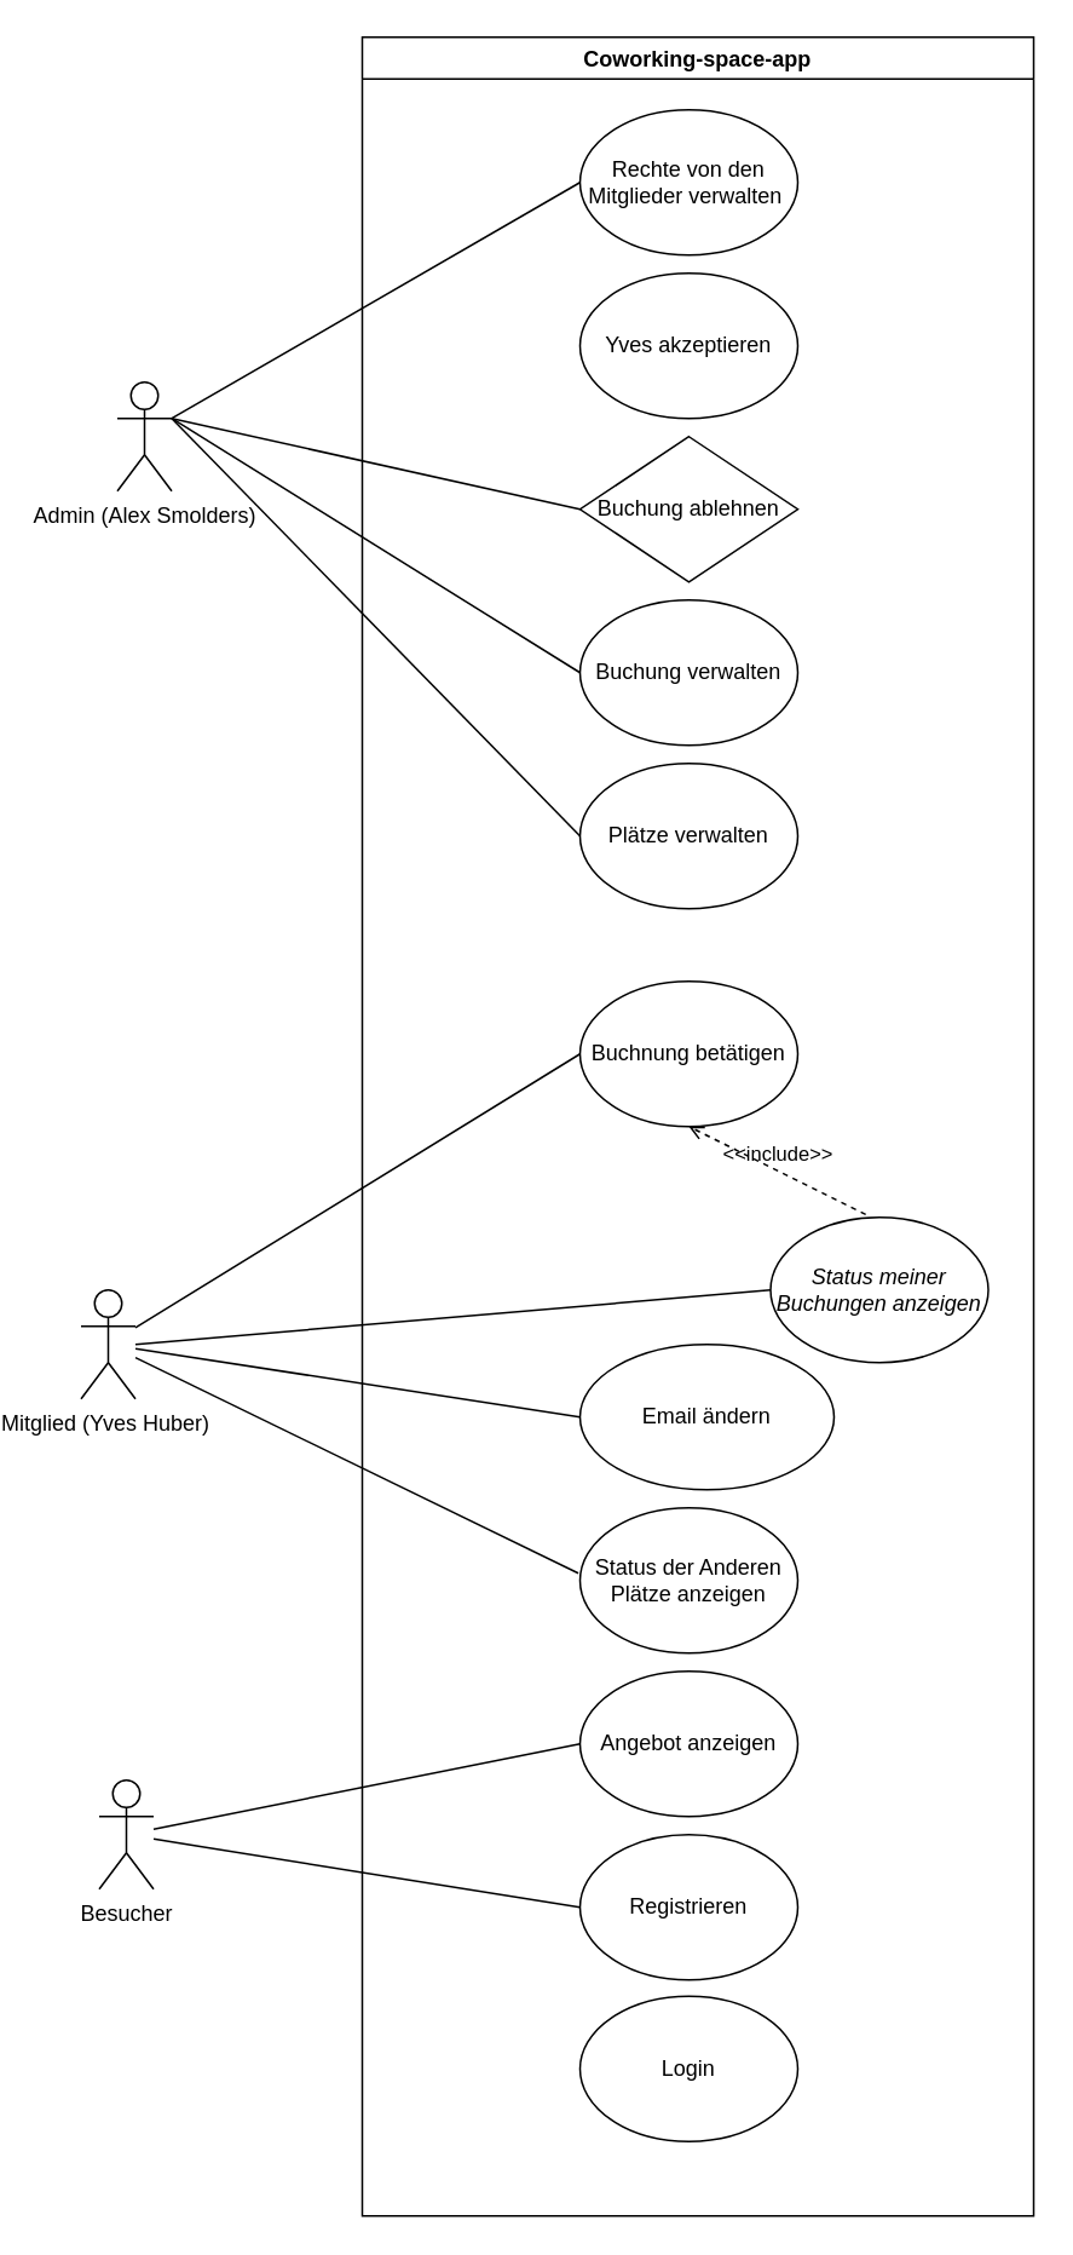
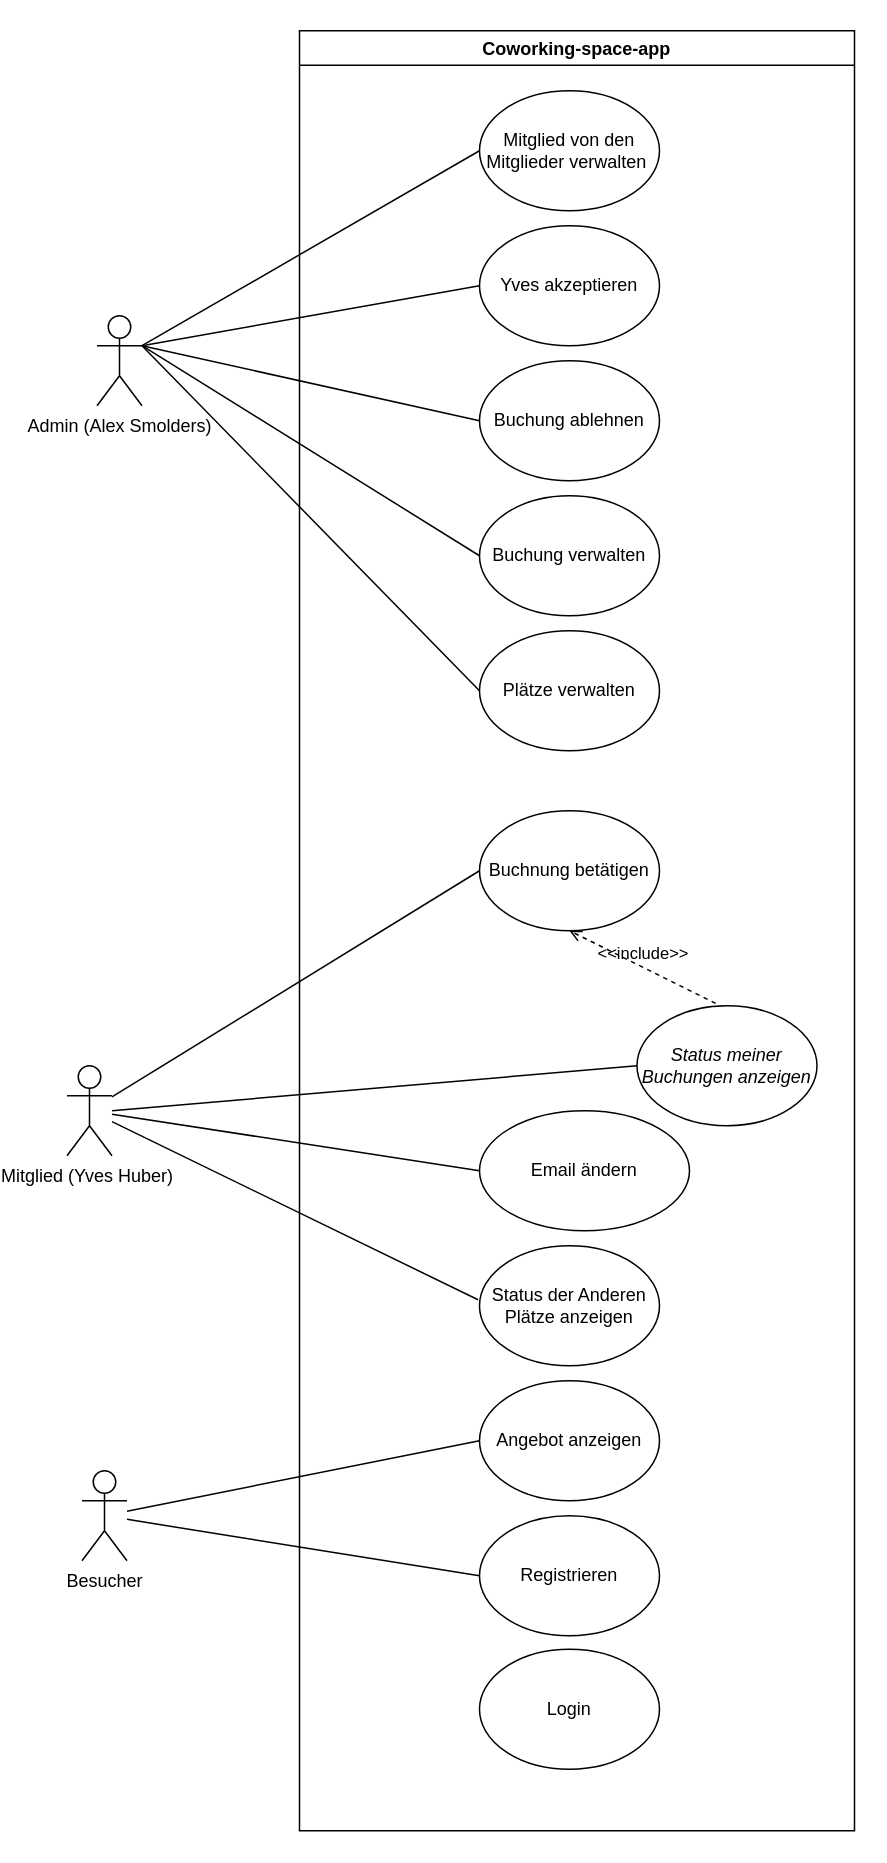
- <mxCell id="3" value="Rechte von den Mitglieder verwalten&amp;nbsp;" style="ellipse;whiteSpace=wrap;html=1;" parent="2" vertex="1"><mxGeometry x="120" y="40" width="120" height="80" as="geometry" /></mxCell>
+ <mxCell id="3" value="Mitglied von den Mitglieder verwalten&amp;nbsp;" style="ellipse;whiteSpace=wrap;html=1;" parent="2" vertex="1"><mxGeometry x="120" y="40" width="120" height="80" as="geometry" /></mxCell>
+ <mxCell id="27" value="" style="endArrow=none;html=1;rounded=0;exitX=0;exitY=0.5;exitDx=0;exitDy=0;entryX=1;entryY=0.333;entryDx=0;entryDy=0;entryPerimeter=0;" parent="1" source="12" target="16" edge="1"><mxGeometry width="50" height="50" relative="1" as="geometry"><mxPoint x="70" y="280" as="sourcePoint" /><mxPoint x="90" y="120" as="targetPoint" /></mxGeometry></mxCell>
- <mxCell id="13" value="Buchung ablehnen" style="rhombus;whiteSpace=wrap;html=1;" parent="2" vertex="1"><mxGeometry x="120" y="220" width="120" height="80" as="geometry" /></mxCell>
+ <mxCell id="13" value="Buchung ablehnen" style="ellipse;whiteSpace=wrap;html=1;" parent="2" vertex="1"><mxGeometry x="120" y="220" width="120" height="80" as="geometry" /></mxCell>
